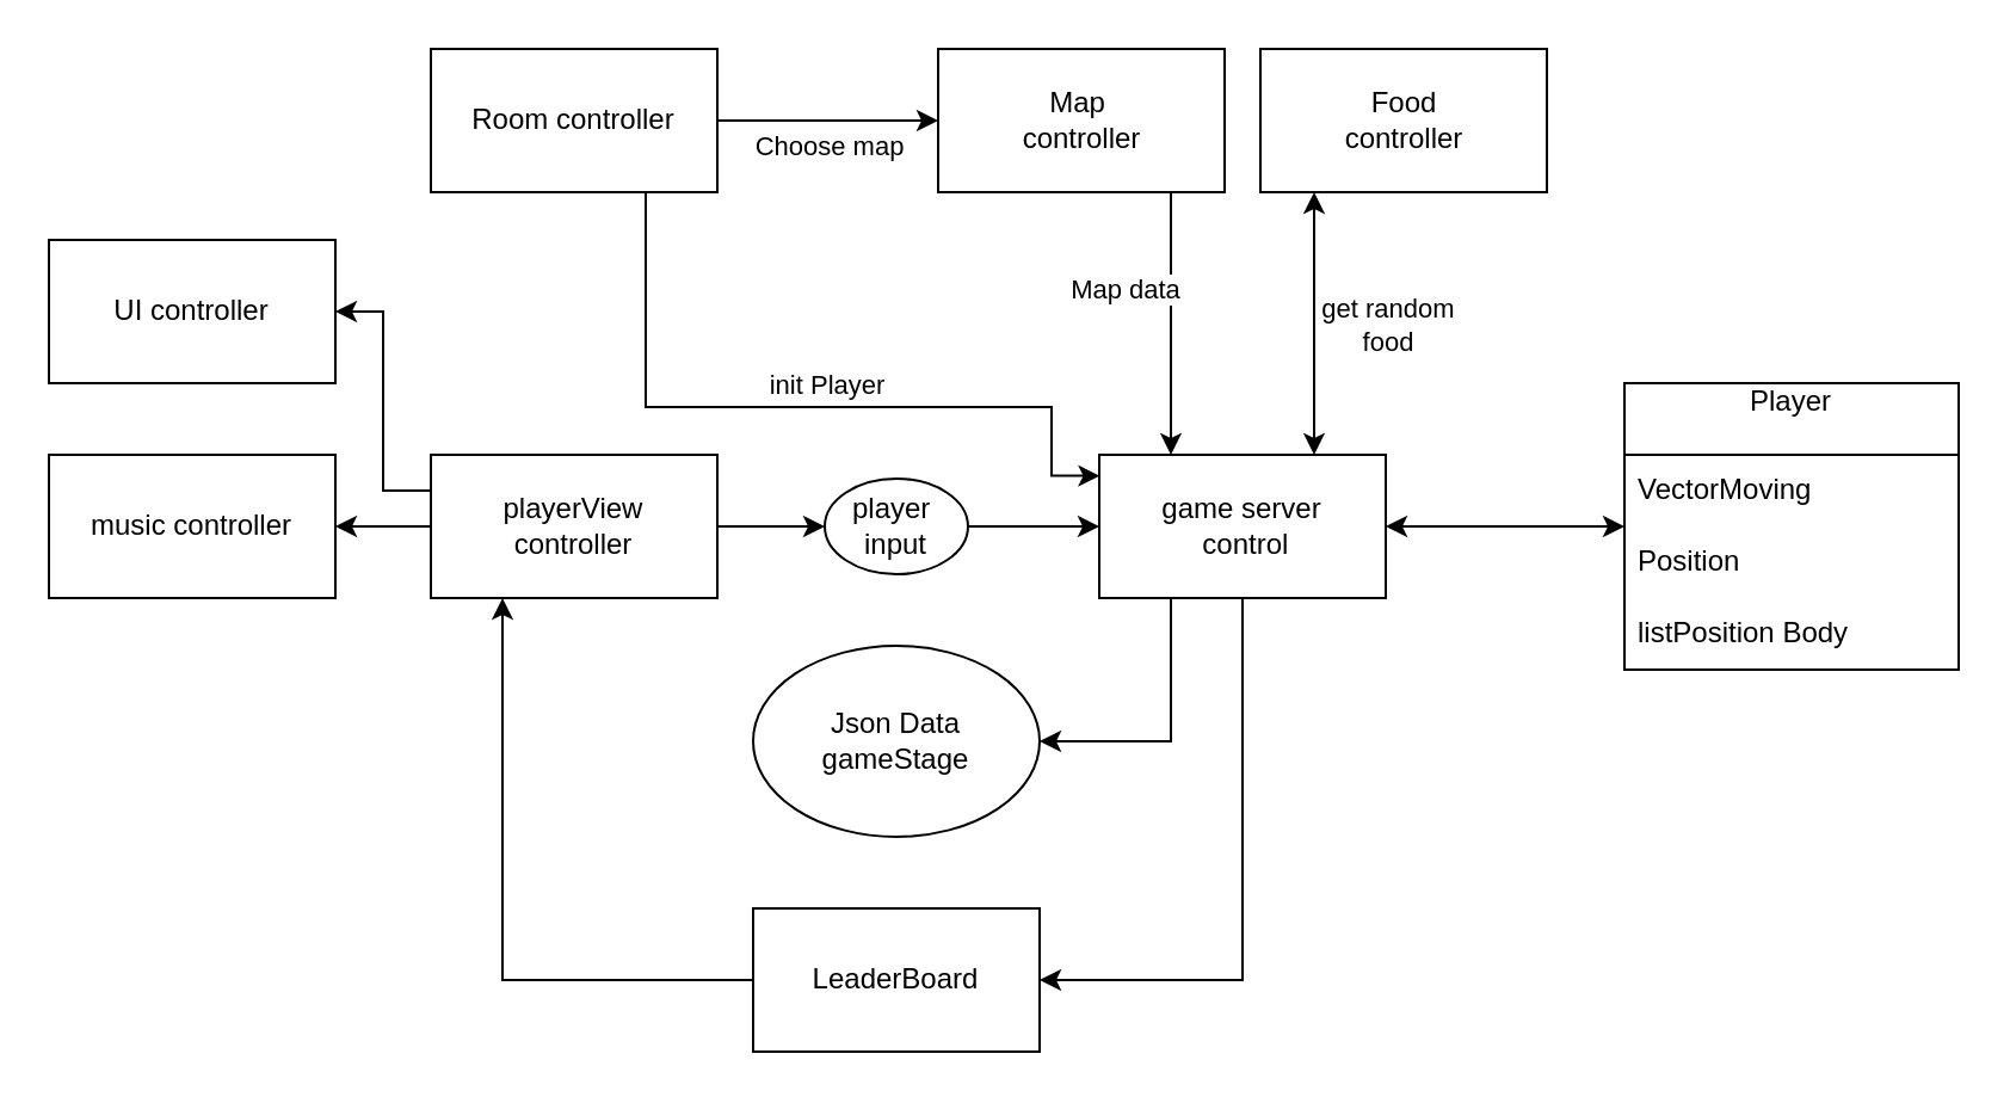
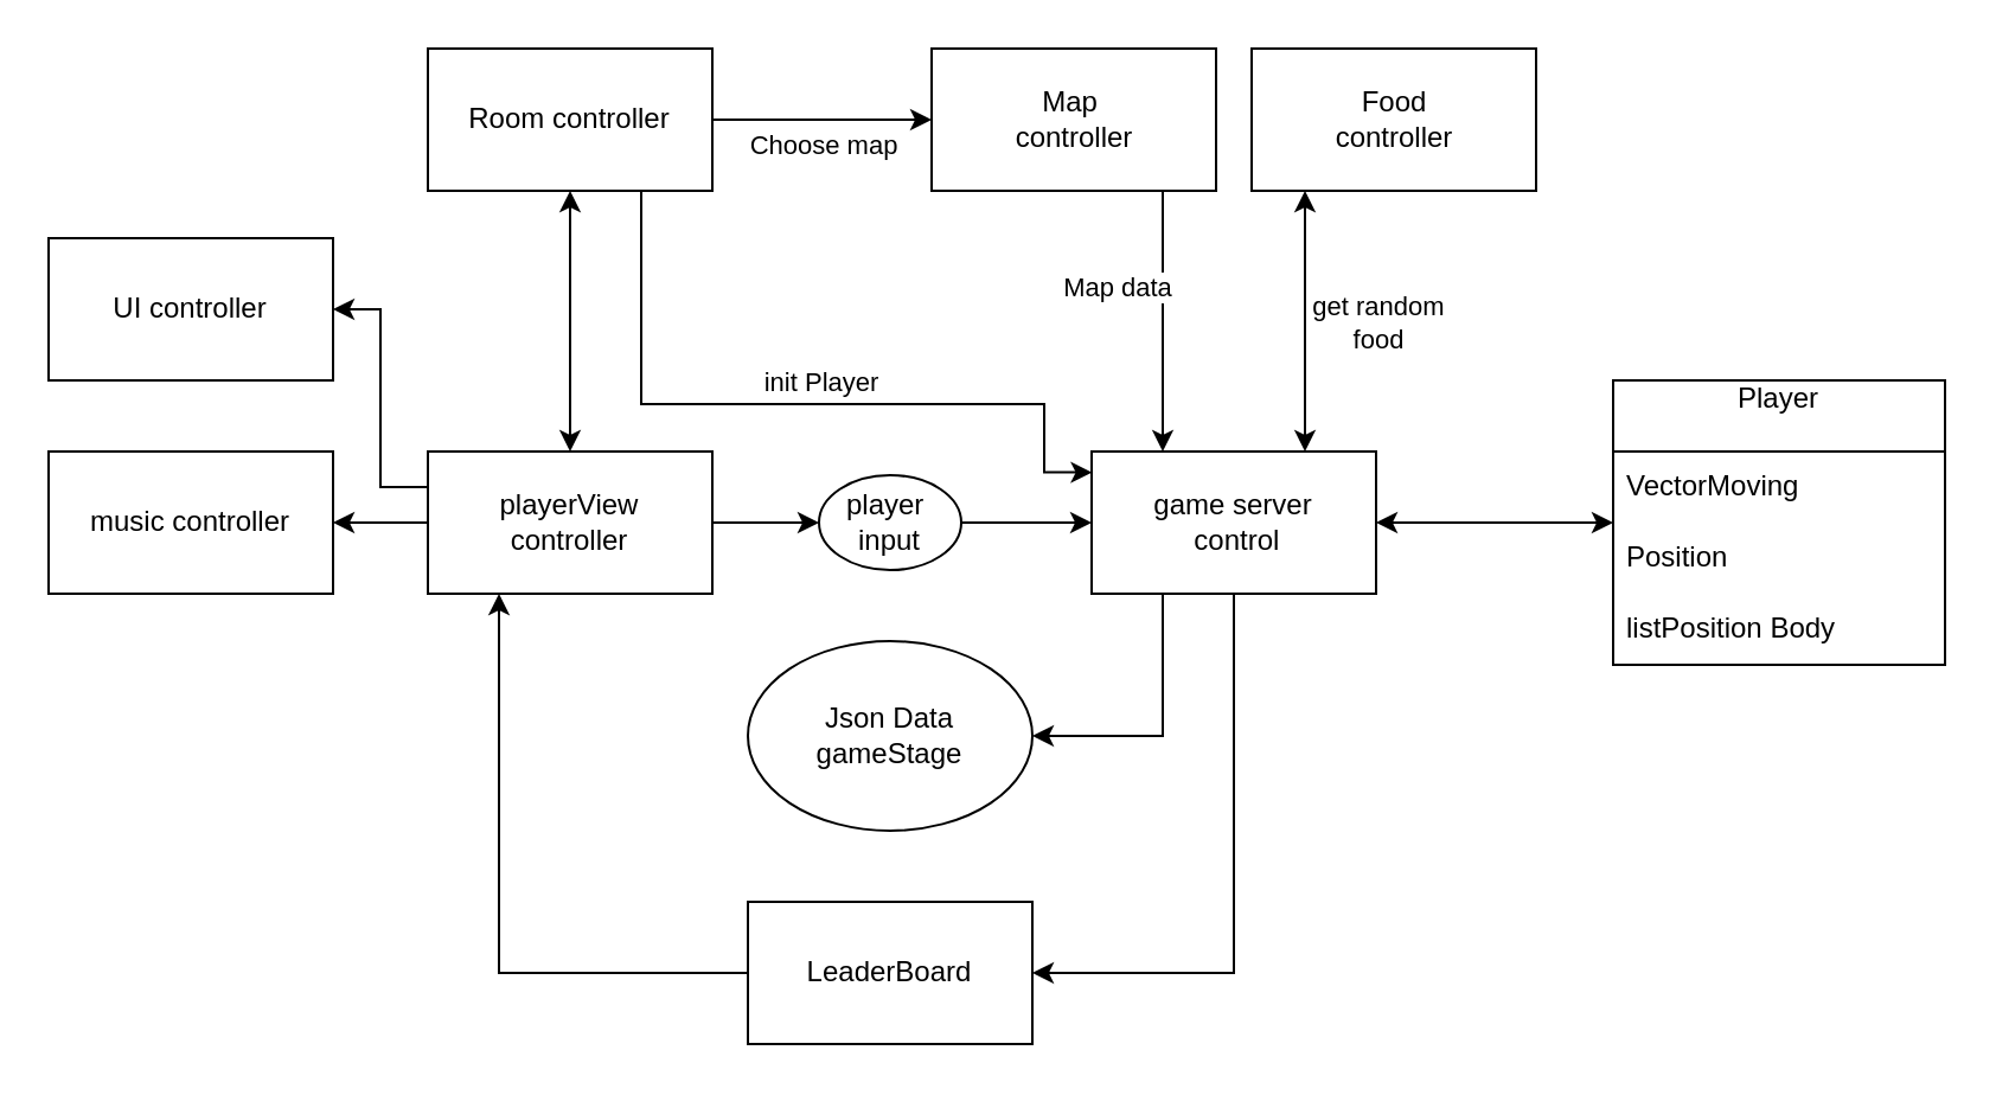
+ <mxCell id="6" style="edgeStyle=orthogonalEdgeStyle;rounded=0;orthogonalLoop=1;jettySize=auto;html=1;entryX=0.5;entryY=1;entryDx=0;entryDy=0;startArrow=classic;startFill=1;" edge="1" parent="1" source="9" target="25"><mxGeometry relative="1" as="geometry" /></mxCell>
